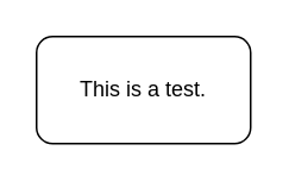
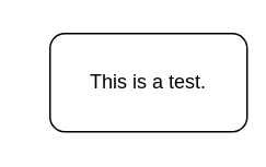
- <mxCell id="2" value="This is a test." style="rounded=1;whiteSpace=wrap;html=1;" vertex="1" parent="1"><mxGeometry x="20" y="20" width="120" height="60" as="geometry" /></mxCell>
+ <mxCell id="2" value="This is a test." style="rounded=1;whiteSpace=wrap;html=1;" vertex="1" parent="1"><mxGeometry x="30" y="20" width="120" height="60" as="geometry" /></mxCell>
